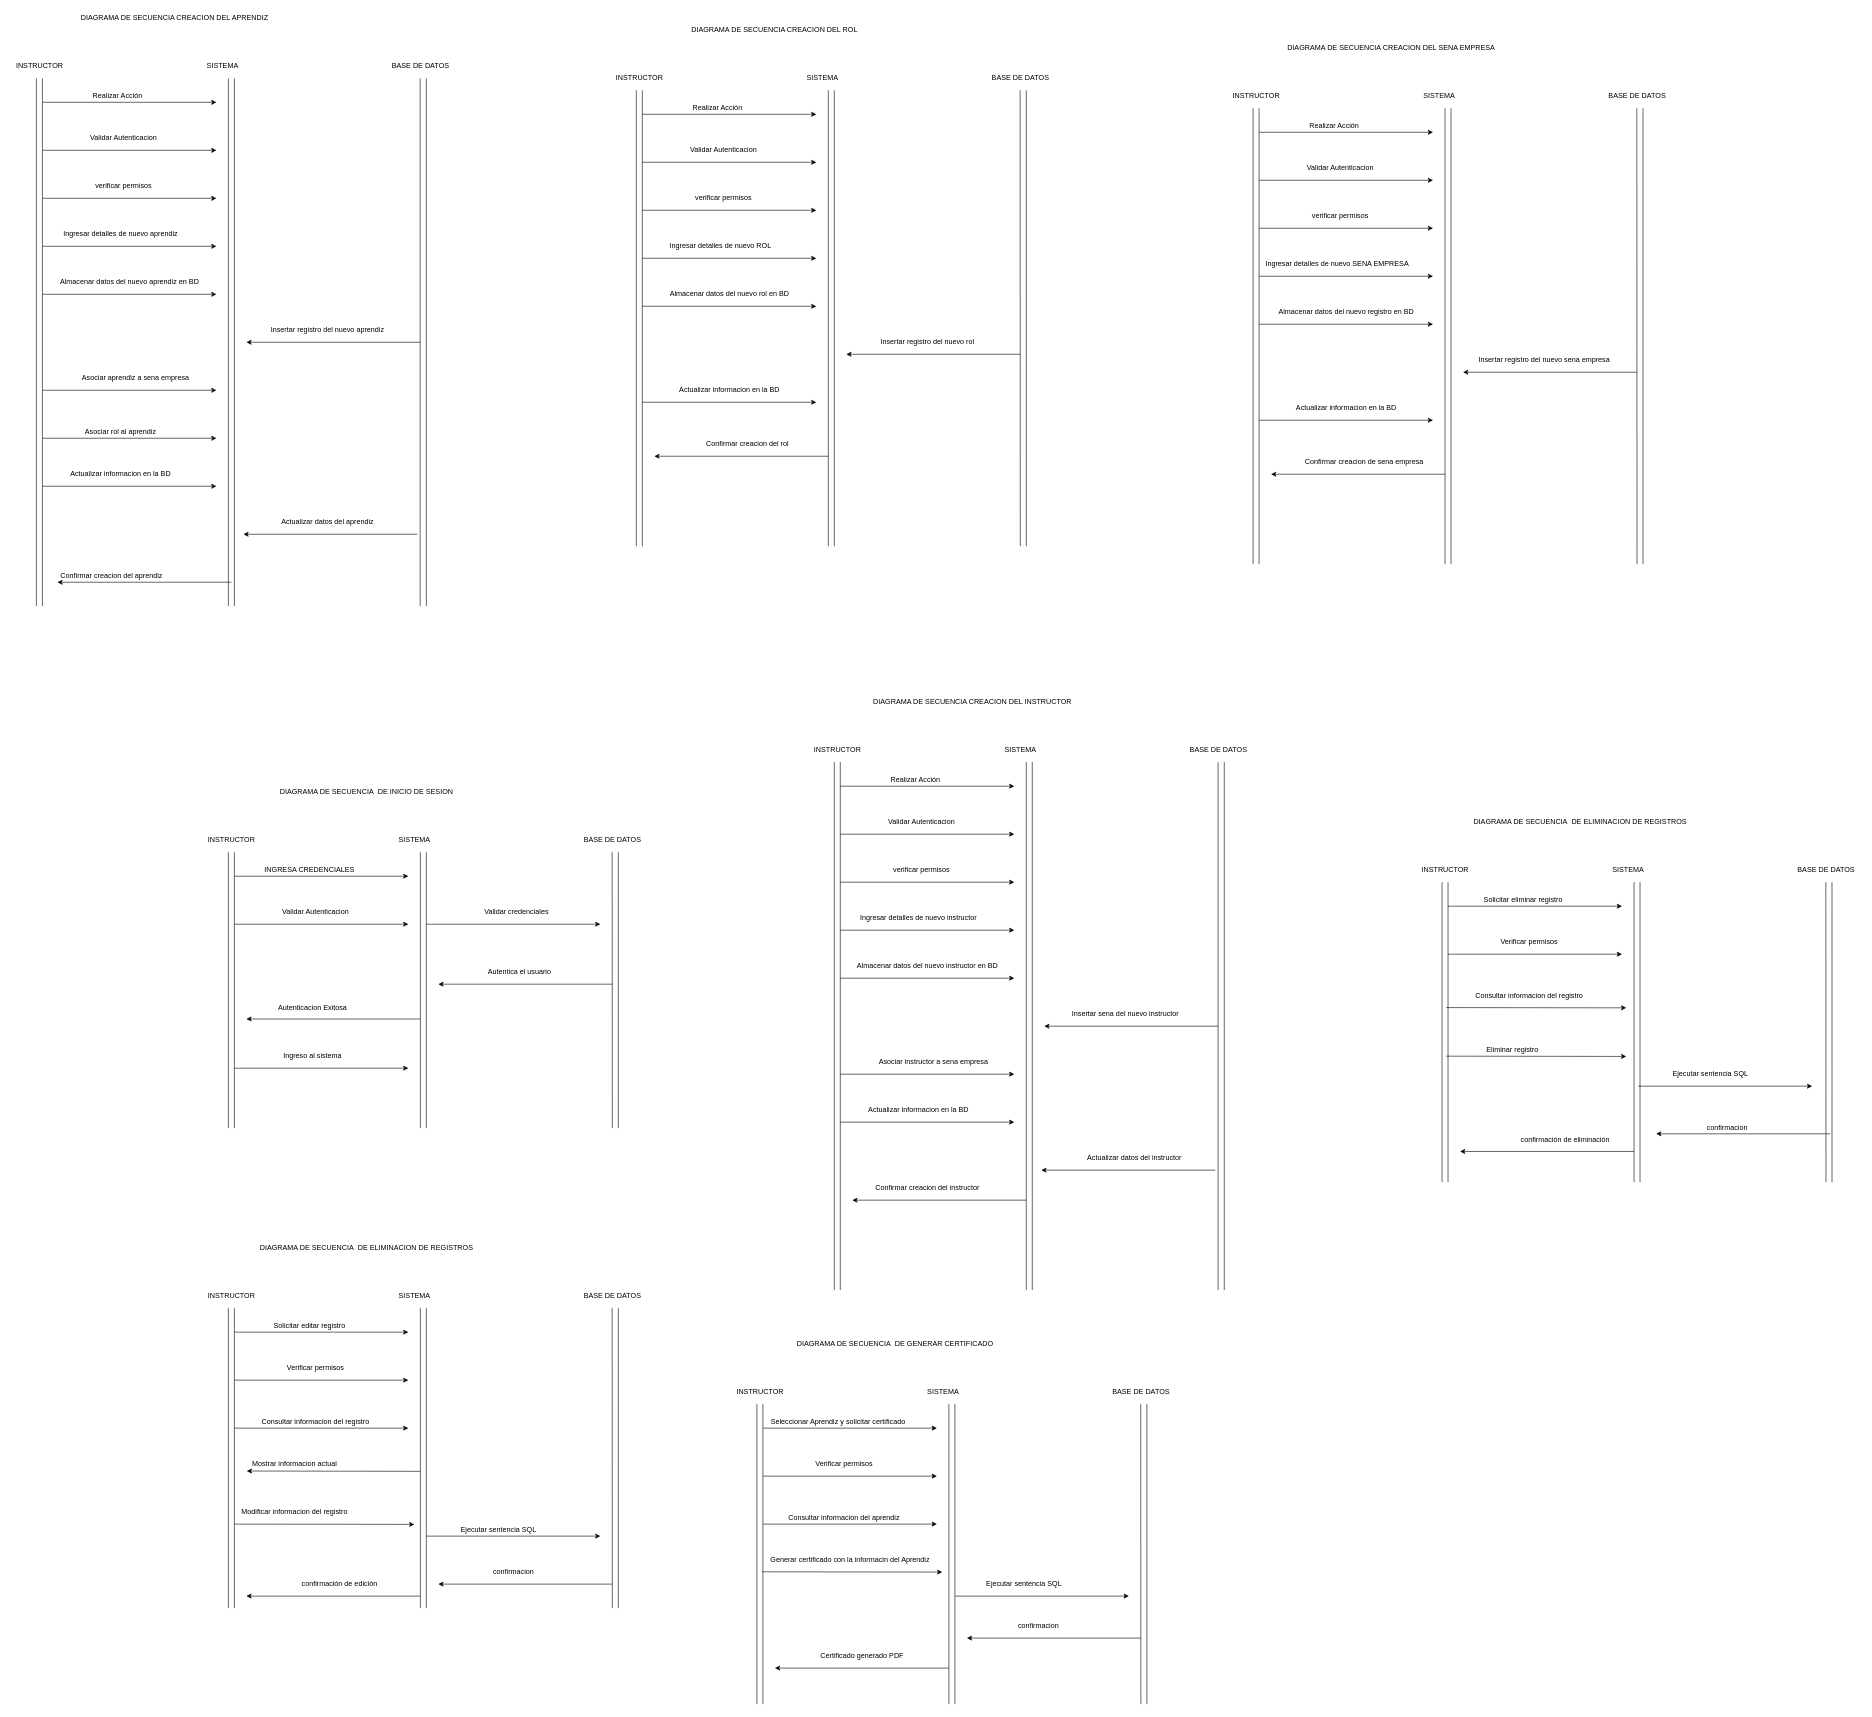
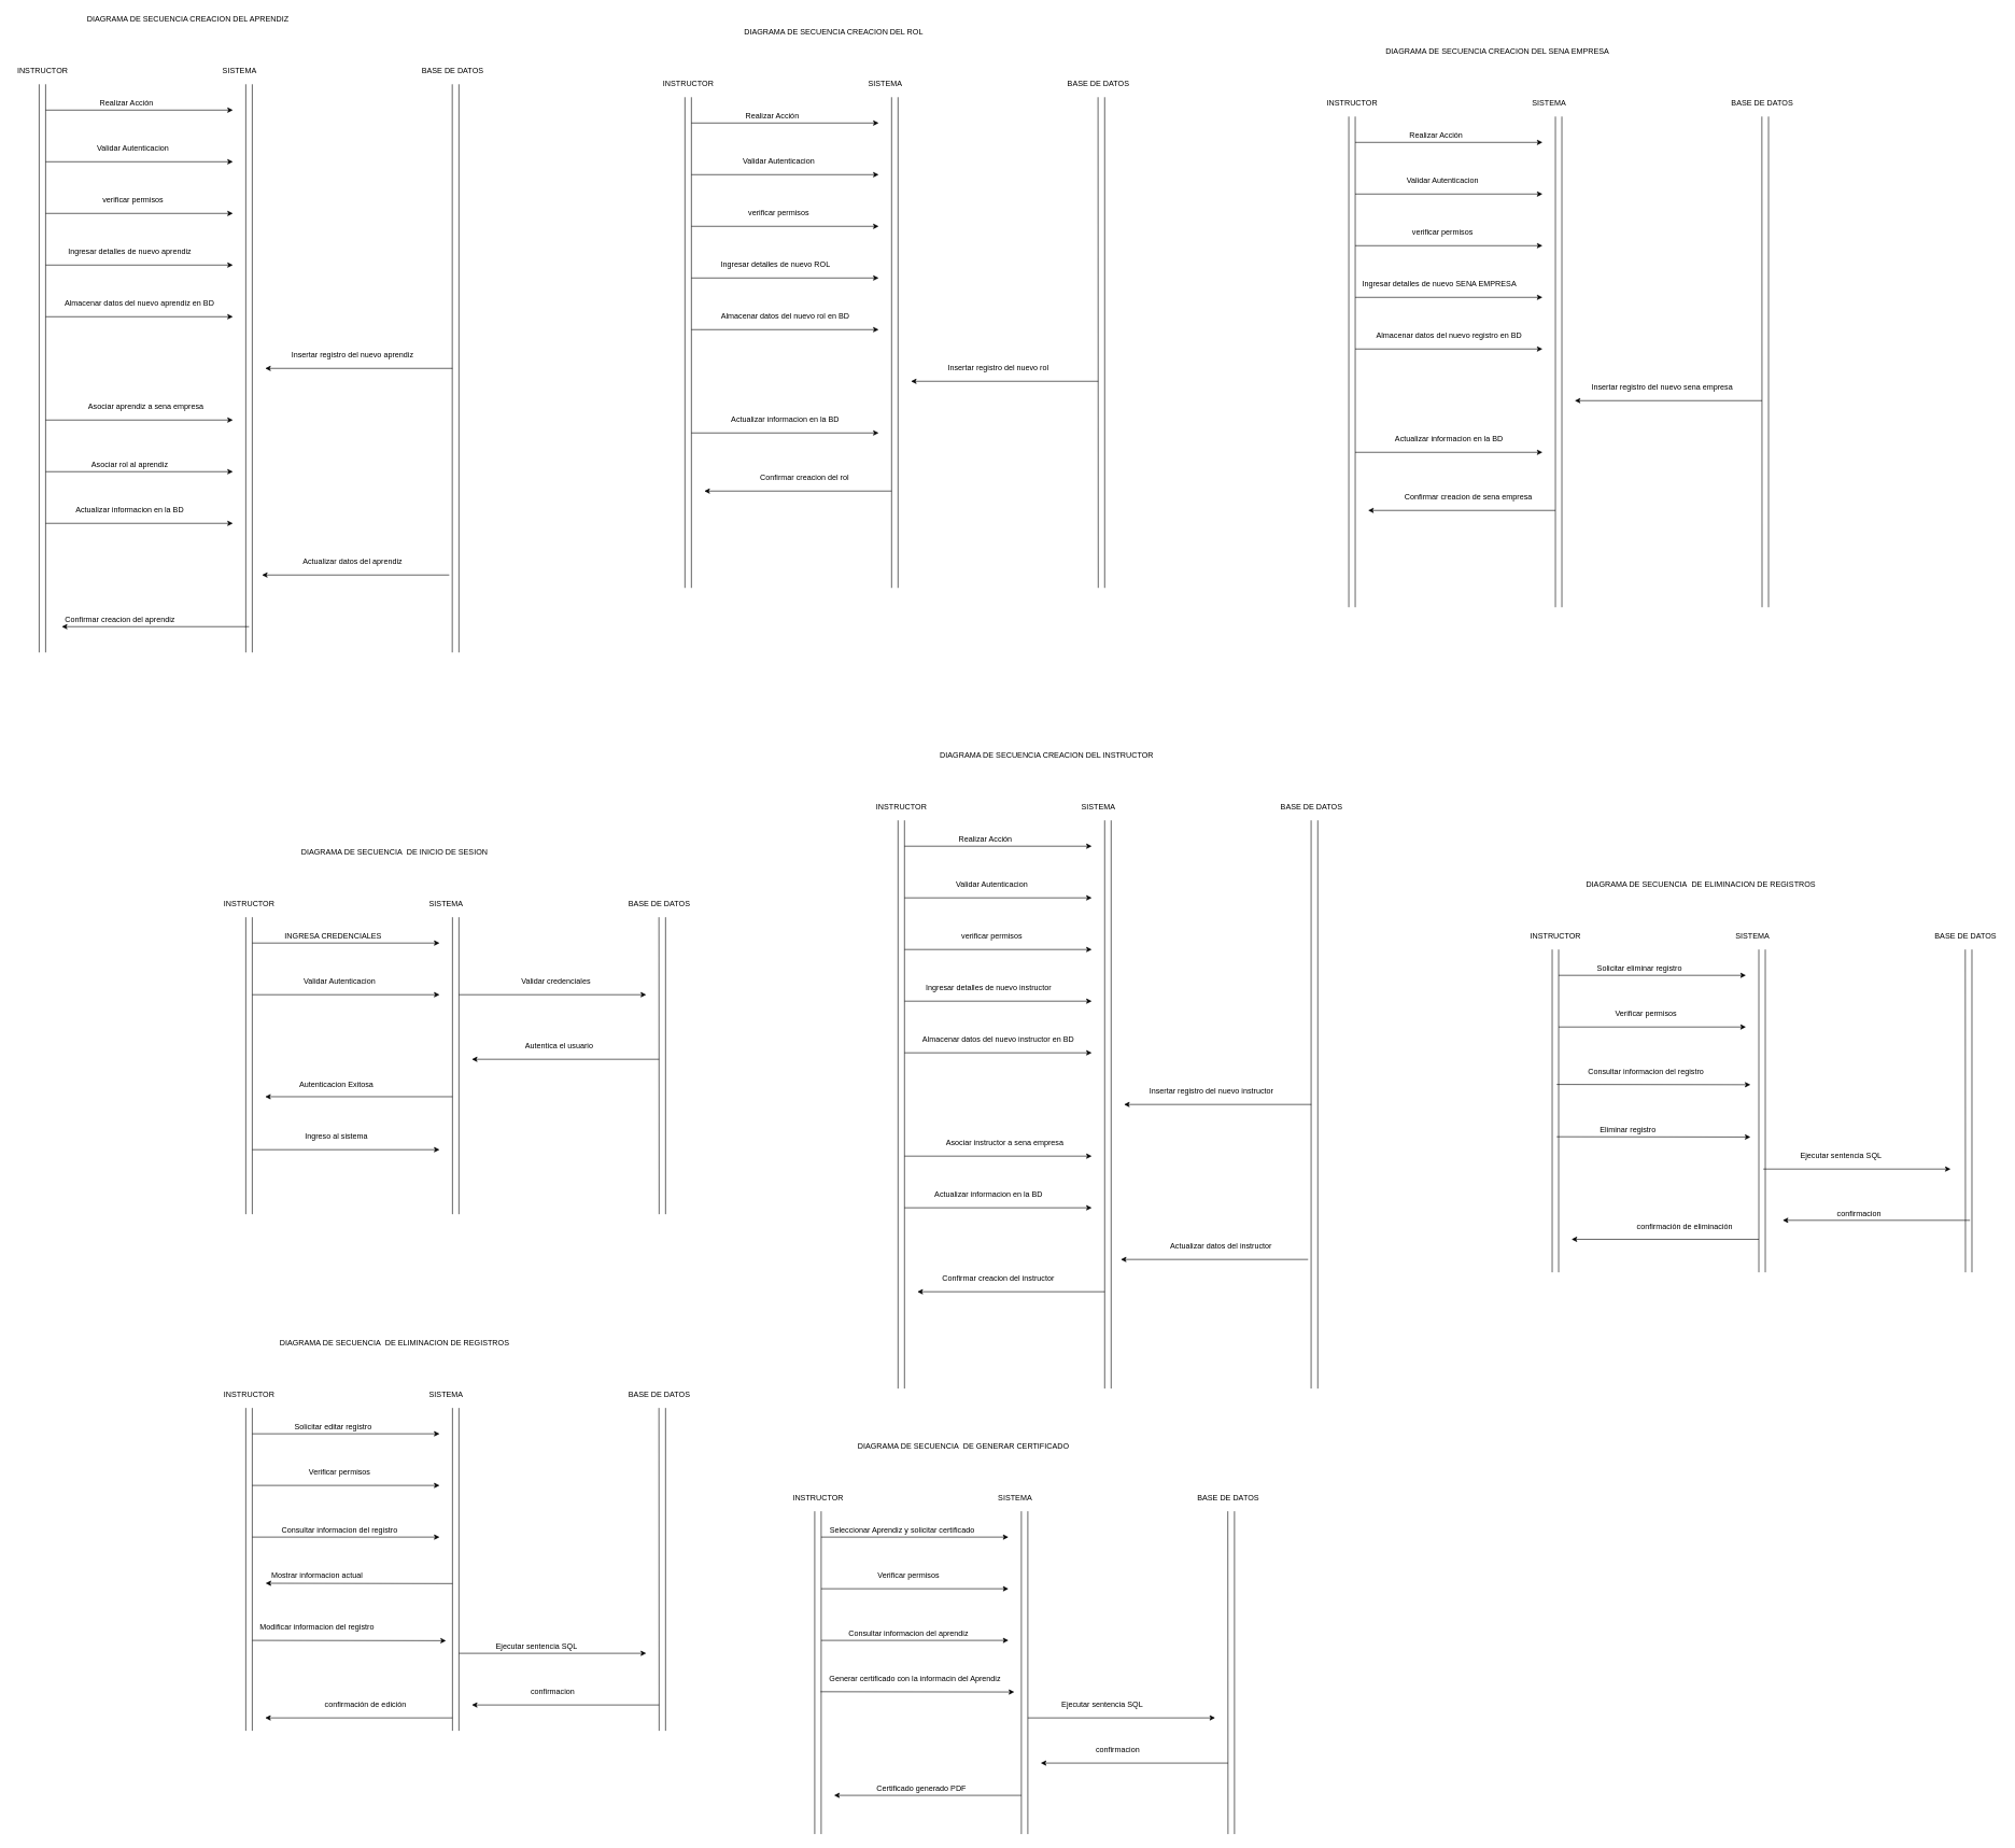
- <mxCell id="124" value="Insertar sena del nuevo instructor" style="text;html=1;align=center;verticalAlign=middle;resizable=0;points=[];autosize=1;" parent="1" vertex="1"><mxGeometry x="1770" y="1680" width="210" height="20" as="geometry" /></mxCell>
+ <mxCell id="124" value="Insertar registro del nuevo instructor" style="text;html=1;align=center;verticalAlign=middle;resizable=0;points=[];autosize=1;" parent="1" vertex="1"><mxGeometry x="1770" y="1680" width="210" height="20" as="geometry" /></mxCell>
- <mxCell id="197" value="Certificado generado PDF" style="text;html=1;align=center;verticalAlign=middle;resizable=0;points=[];autosize=1;" vertex="1" parent="1"><mxGeometry x="1361" y="2750" width="150" height="20" as="geometry" /></mxCell>
+ <mxCell id="197" value="Certificado generado PDF" style="text;html=1;align=center;verticalAlign=middle;resizable=0;points=[];autosize=1;" vertex="1" parent="1"><mxGeometry x="1351" y="2760" width="150" height="20" as="geometry" /></mxCell>
